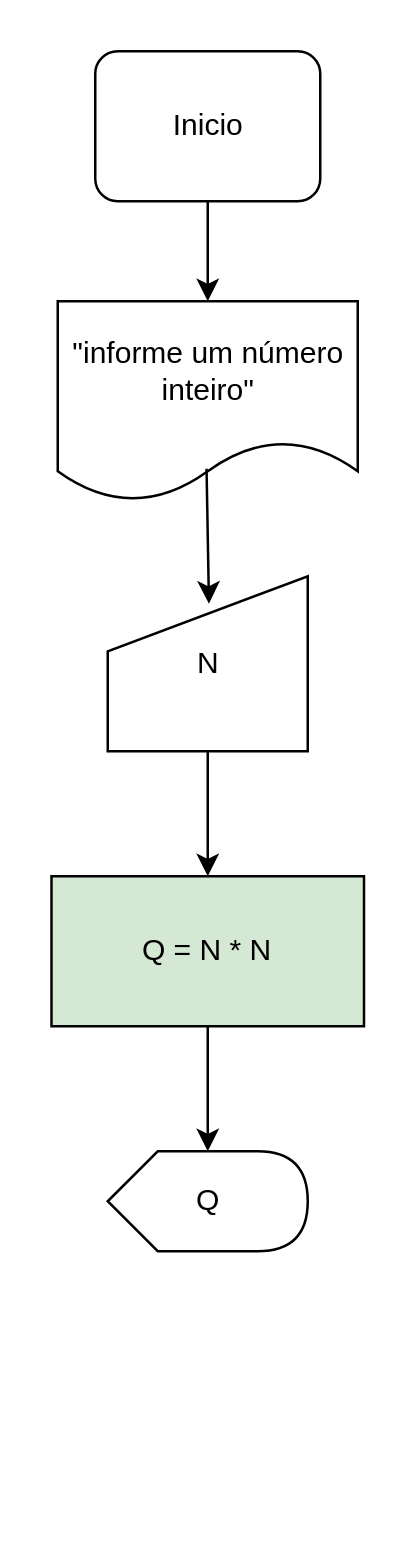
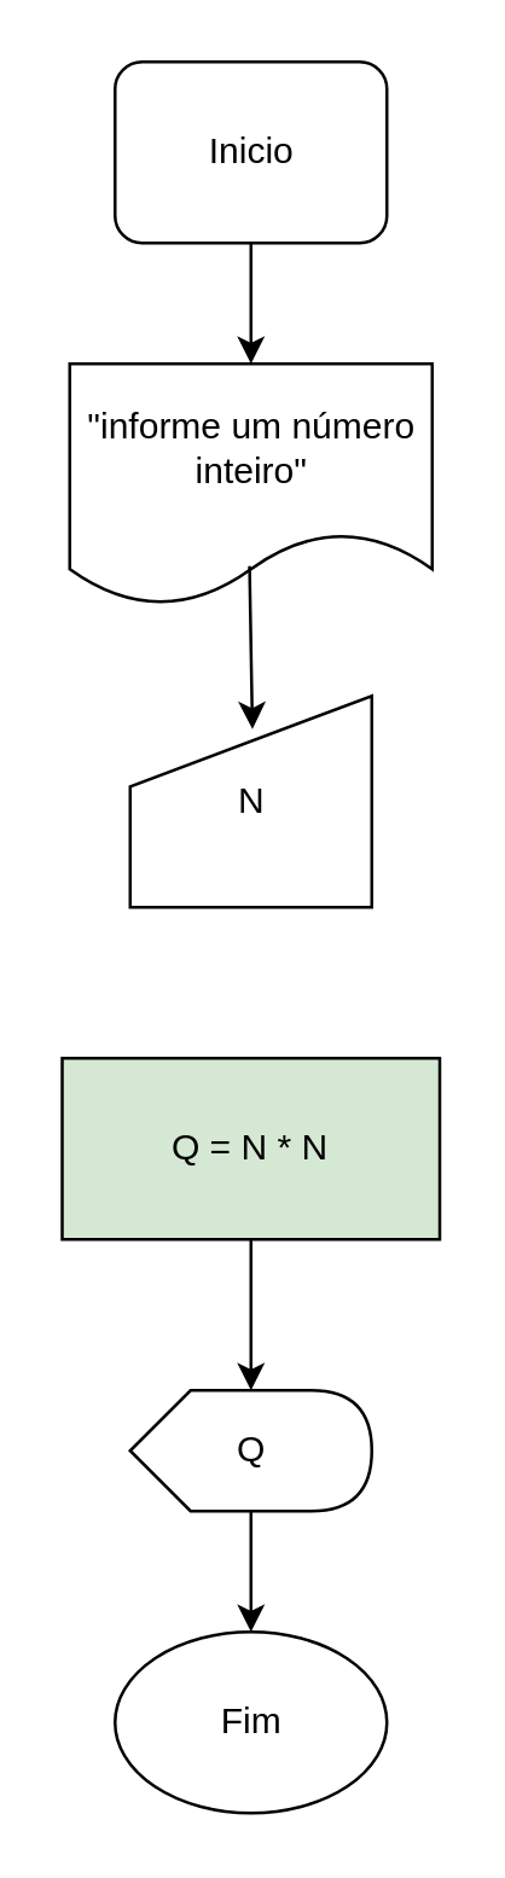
- <mxCell id="4" style="edgeStyle=orthogonalEdgeStyle;rounded=0;orthogonalLoop=1;jettySize=auto;html=1;exitX=0.5;exitY=1;exitDx=0;exitDy=0;entryX=0.5;entryY=0;entryDx=0;entryDy=0;" edge="1" parent="1" source="5" target="6"><mxGeometry relative="1" as="geometry" /></mxCell>
+ <mxCell id="9" style="edgeStyle=orthogonalEdgeStyle;rounded=0;orthogonalLoop=1;jettySize=auto;html=1;exitX=0;exitY=0;exitDx=40;exitDy=40;exitPerimeter=0;entryX=0.5;entryY=0;entryDx=0;entryDy=0;" edge="1" parent="1" source="10" target="12"><mxGeometry relative="1" as="geometry" /></mxCell>
+ <mxCell id="12" value="Fim" style="ellipse;whiteSpace=wrap;html=1;" vertex="1" parent="1"><mxGeometry x="37.5" y="540" width="90" height="60" as="geometry" /></mxCell>
